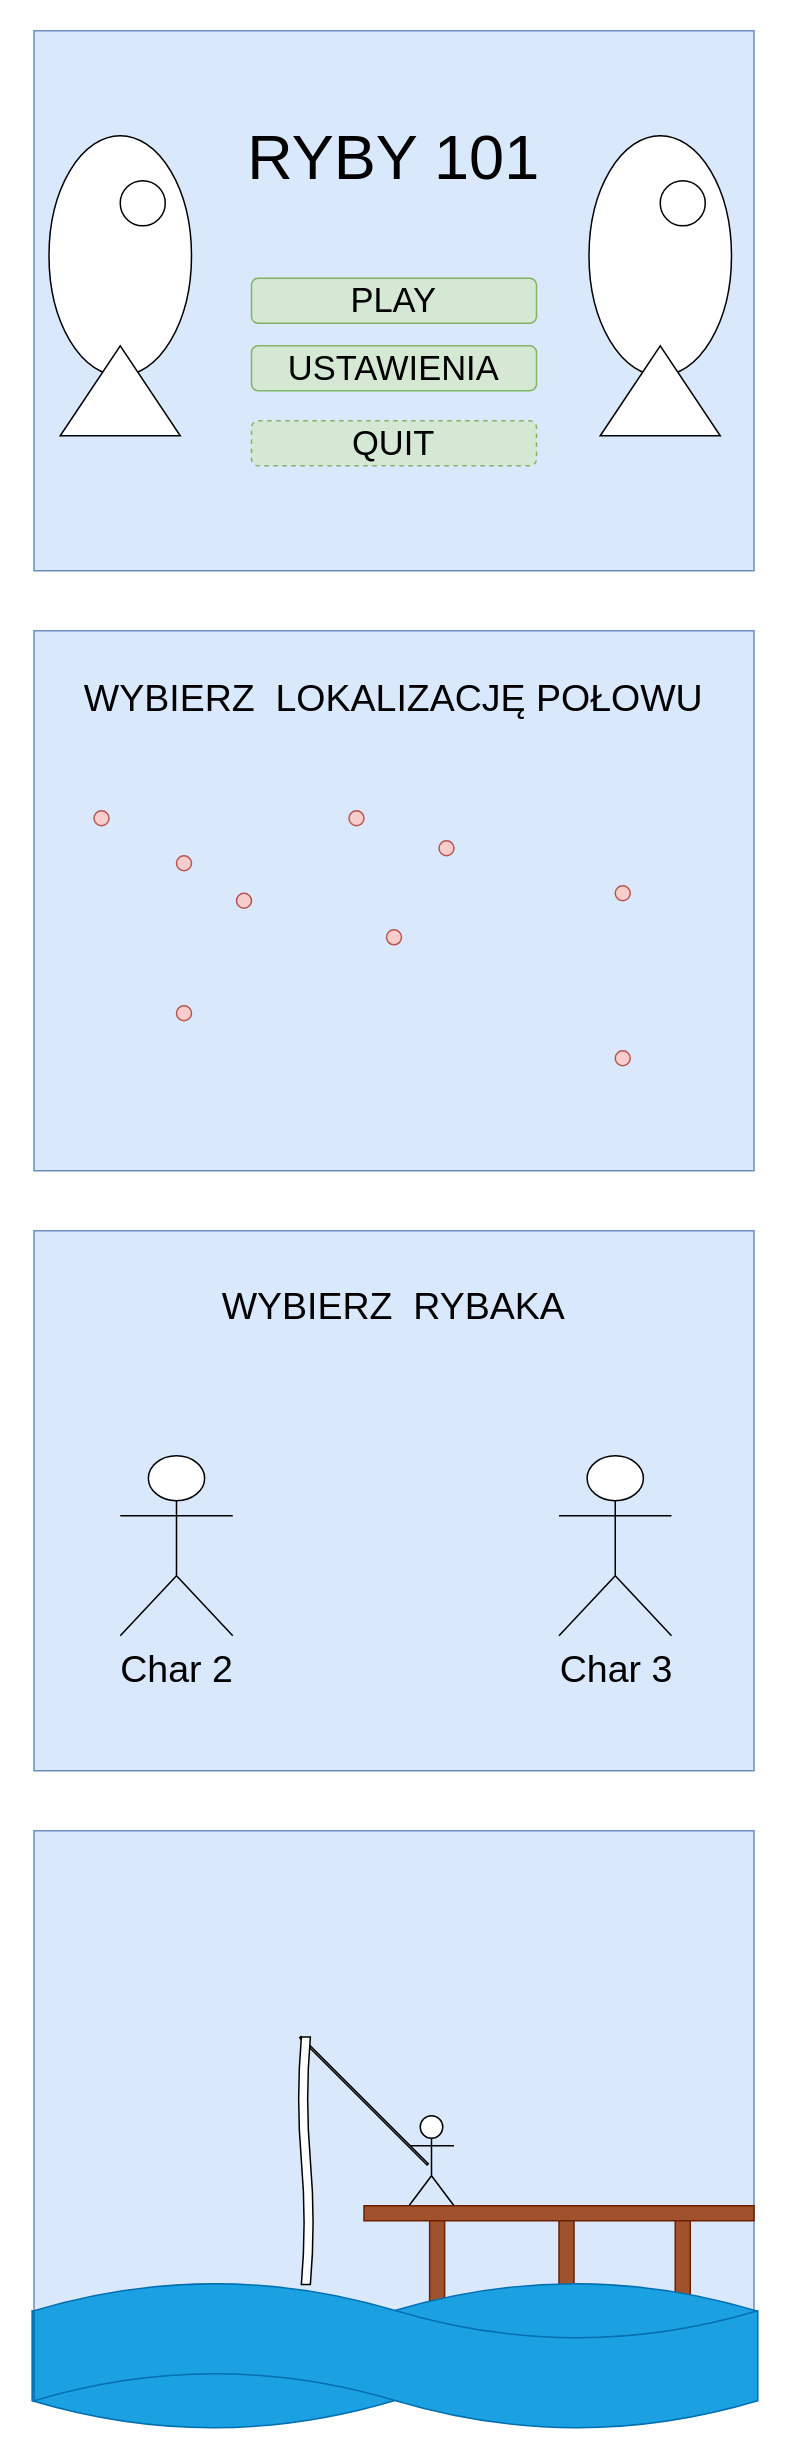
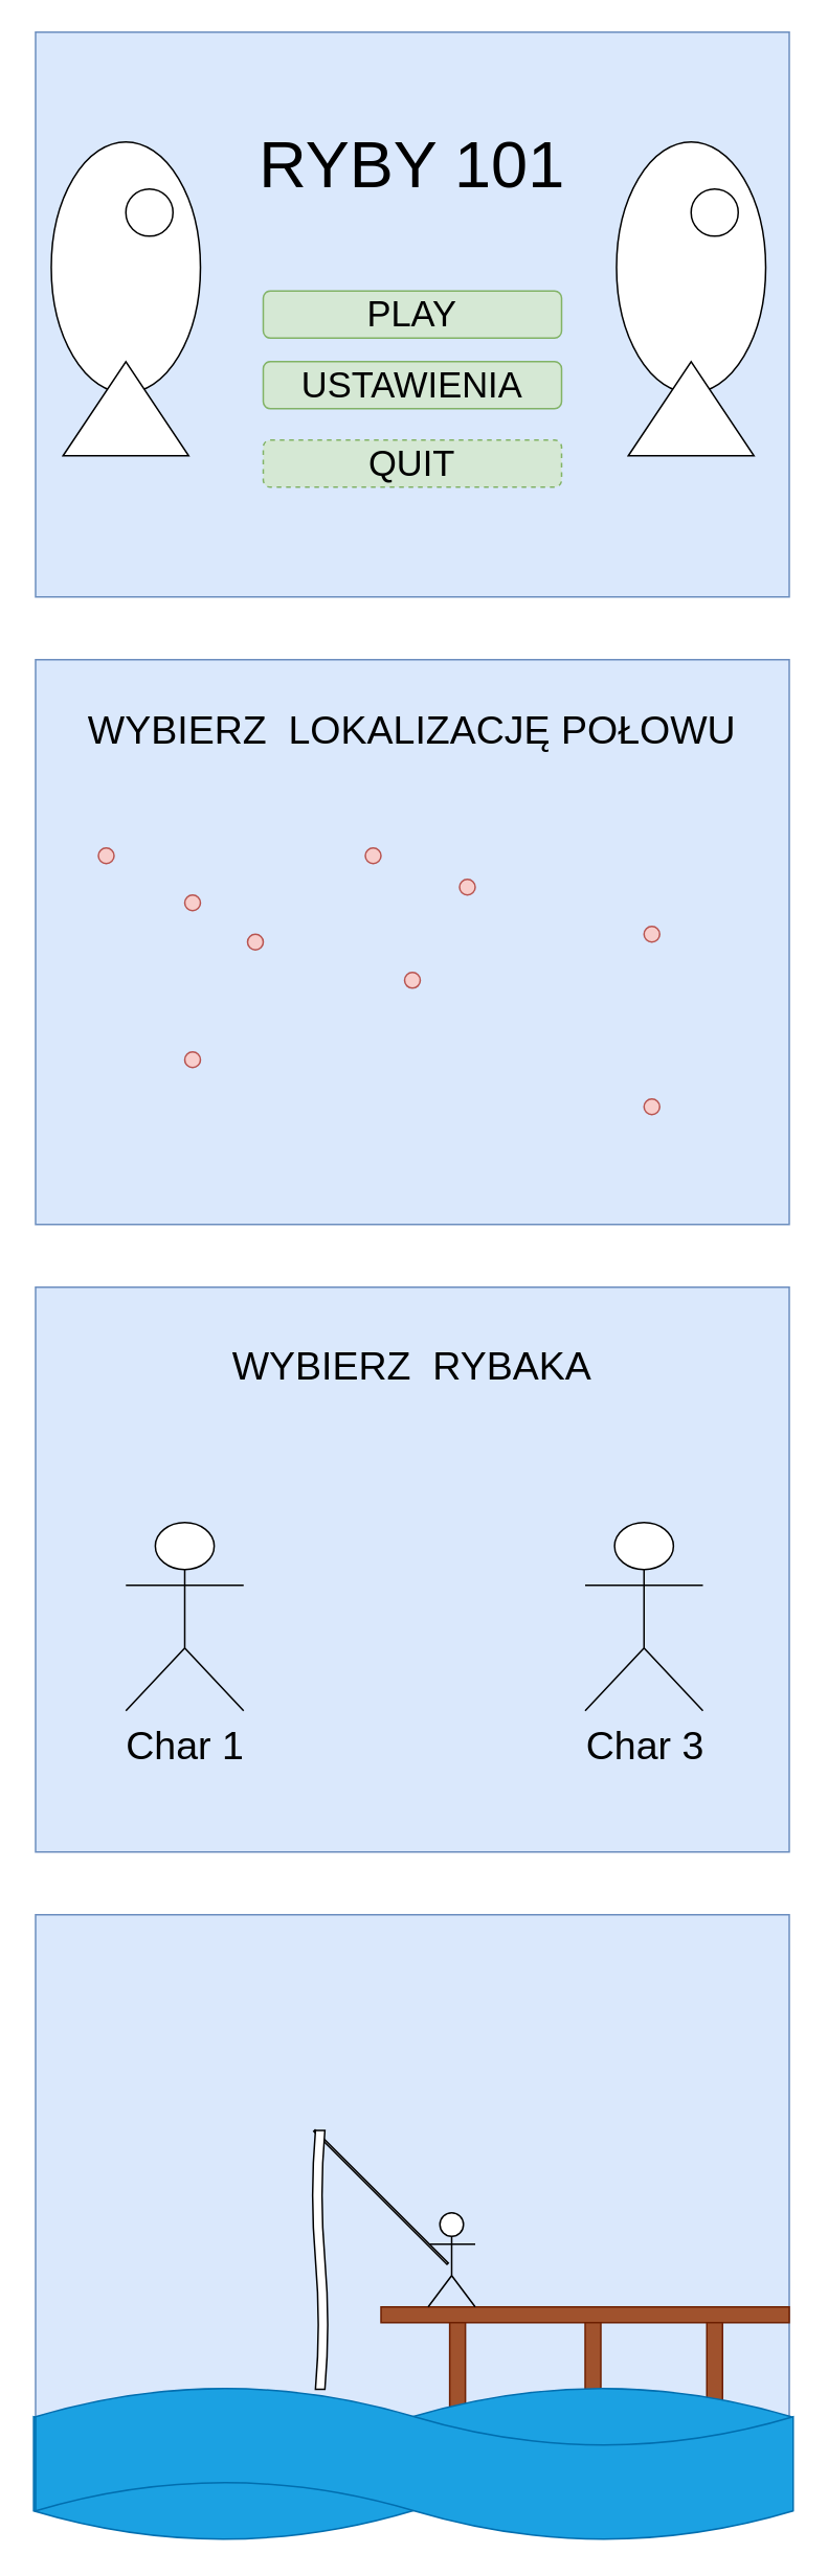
- <mxCell id="27" value="Char 2" style="shape=umlActor;verticalLabelPosition=bottom;verticalAlign=top;html=1;outlineConnect=0;fontSize=25;" vertex="1" parent="1"><mxGeometry x="79.5" y="970" width="75" height="120" as="geometry" /></mxCell>
+ <mxCell id="27" value="Char 1" style="shape=umlActor;verticalLabelPosition=bottom;verticalAlign=top;html=1;outlineConnect=0;fontSize=25;" vertex="1" parent="1"><mxGeometry x="79.5" y="970" width="75" height="120" as="geometry" /></mxCell>
